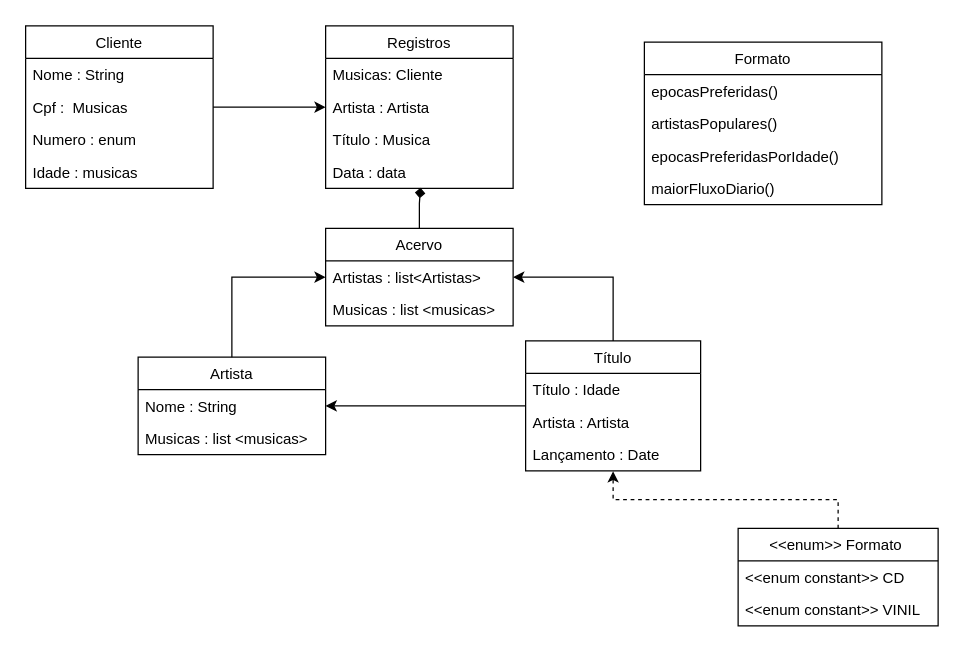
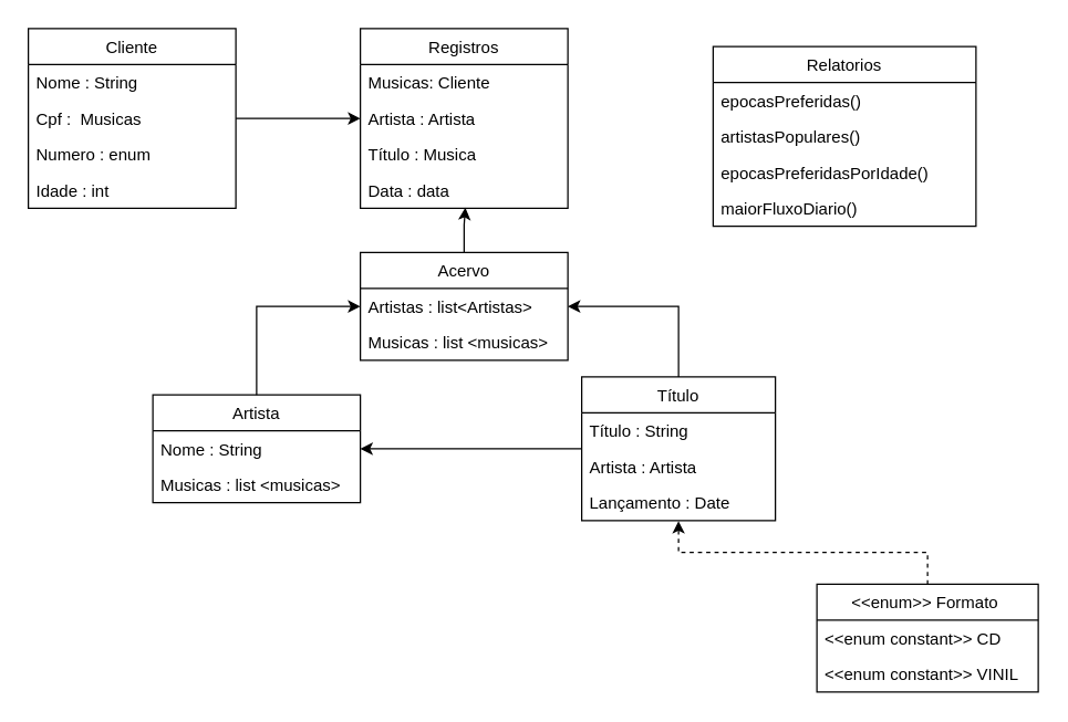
- <mxCell id="16" value="Formato" style="swimlane;fontStyle=0;childLayout=stackLayout;horizontal=1;startSize=26;fillColor=none;horizontalStack=0;resizeParent=1;resizeParentMax=0;resizeLast=0;collapsible=1;marginBottom=0;" vertex="1" parent="1"><mxGeometry x="515" y="33" width="190" height="130" as="geometry" /></mxCell>
+ <mxCell id="16" value="Relatorios" style="swimlane;fontStyle=0;childLayout=stackLayout;horizontal=1;startSize=26;fillColor=none;horizontalStack=0;resizeParent=1;resizeParentMax=0;resizeLast=0;collapsible=1;marginBottom=0;" vertex="1" parent="1"><mxGeometry x="515" y="33" width="190" height="130" as="geometry" /></mxCell>
- <mxCell id="31" value="Idade : musicas" style="text;strokeColor=none;fillColor=none;align=left;verticalAlign=top;spacingLeft=4;spacingRight=4;overflow=hidden;rotatable=0;points=[[0,0.5],[1,0.5]];portConstraint=eastwest;" vertex="1" parent="27"><mxGeometry y="104" width="150" height="26" as="geometry" /></mxCell>
+ <mxCell id="31" value="Idade : int" style="text;strokeColor=none;fillColor=none;align=left;verticalAlign=top;spacingLeft=4;spacingRight=4;overflow=hidden;rotatable=0;points=[[0,0.5],[1,0.5]];portConstraint=eastwest;" vertex="1" parent="27"><mxGeometry y="104" width="150" height="26" as="geometry" /></mxCell>
- <mxCell id="32" style="edgeStyle=orthogonalEdgeStyle;rounded=0;orthogonalLoop=1;jettySize=auto;html=1;entryX=0.506;entryY=0.981;entryDx=0;entryDy=0;entryPerimeter=0;endArrow=diamond;" edge="1" parent="1" source="33" target="25"><mxGeometry relative="1" as="geometry" /></mxCell>
+ <mxCell id="32" style="edgeStyle=orthogonalEdgeStyle;rounded=0;orthogonalLoop=1;jettySize=auto;html=1;entryX=0.506;entryY=0.981;entryDx=0;entryDy=0;entryPerimeter=0;" edge="1" parent="1" source="33" target="25"><mxGeometry relative="1" as="geometry" /></mxCell>
- <mxCell id="9" value="Título : Idade" style="text;strokeColor=none;fillColor=none;align=left;verticalAlign=top;spacingLeft=4;spacingRight=4;overflow=hidden;rotatable=0;points=[[0,0.5],[1,0.5]];portConstraint=eastwest;" vertex="1" parent="8"><mxGeometry y="26" width="140" height="26" as="geometry" /></mxCell>
+ <mxCell id="9" value="Título : String" style="text;strokeColor=none;fillColor=none;align=left;verticalAlign=top;spacingLeft=4;spacingRight=4;overflow=hidden;rotatable=0;points=[[0,0.5],[1,0.5]];portConstraint=eastwest;" vertex="1" parent="8"><mxGeometry y="26" width="140" height="26" as="geometry" /></mxCell>
